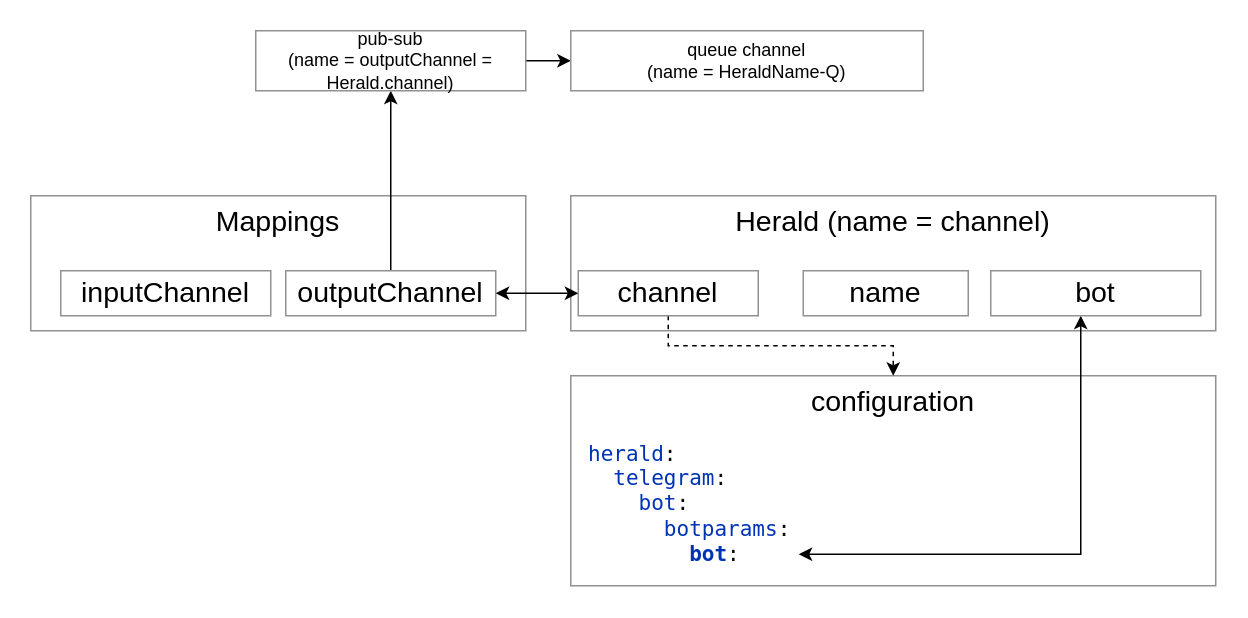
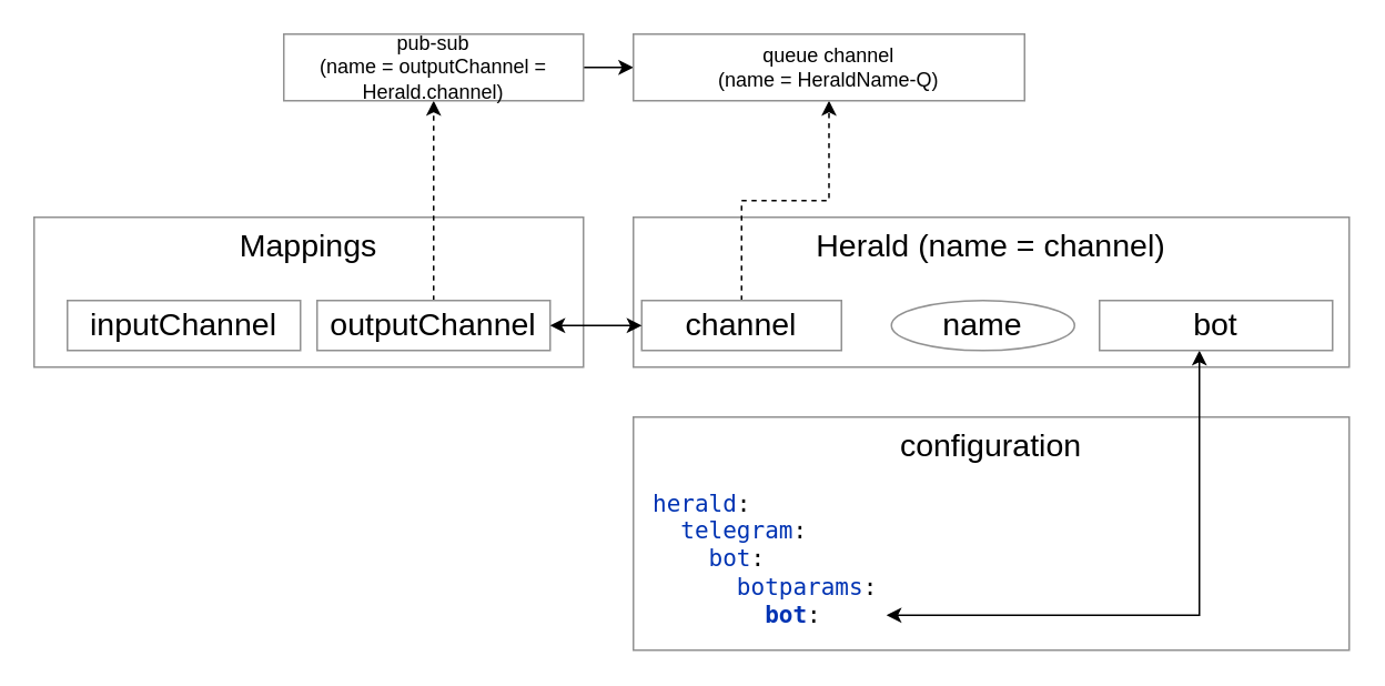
- <mxCell id="7" style="edgeStyle=orthogonalEdgeStyle;rounded=0;orthogonalLoop=1;jettySize=auto;html=1;startArrow=none;startFill=0;fontSize=12;dashed=0;" parent="1" source="8" target="16" edge="1"><mxGeometry relative="1" as="geometry" /></mxCell>
+ <mxCell id="7" style="edgeStyle=orthogonalEdgeStyle;rounded=0;orthogonalLoop=1;jettySize=auto;html=1;startArrow=none;startFill=0;fontSize=12;dashed=1;" parent="1" source="8" target="16" edge="1"><mxGeometry relative="1" as="geometry" /></mxCell>
- <mxCell id="9" value="name" style="rounded=0;whiteSpace=wrap;html=1;strokeColor=#919191;fontSize=19;align=center;" parent="1" vertex="1"><mxGeometry x="535" y="180" width="110" height="30" as="geometry" /></mxCell>
+ <mxCell id="9" value="name" style="ellipse;whiteSpace=wrap;html=1;strokeColor=#919191;fontSize=19;align=center;" parent="1" vertex="1"><mxGeometry x="535" y="180" width="110" height="30" as="geometry" /></mxCell>
- <mxCell id="12" style="edgeStyle=orthogonalEdgeStyle;rounded=0;orthogonalLoop=1;jettySize=auto;html=1;dashed=1;" edge="1" parent="1" source="13" target="2"><mxGeometry relative="1" as="geometry" /></mxCell>
+ <mxCell id="12" style="edgeStyle=orthogonalEdgeStyle;rounded=0;orthogonalLoop=1;jettySize=auto;html=1;dashed=1;" edge="1" parent="1" source="13" target="17"><mxGeometry relative="1" as="geometry" /></mxCell>
